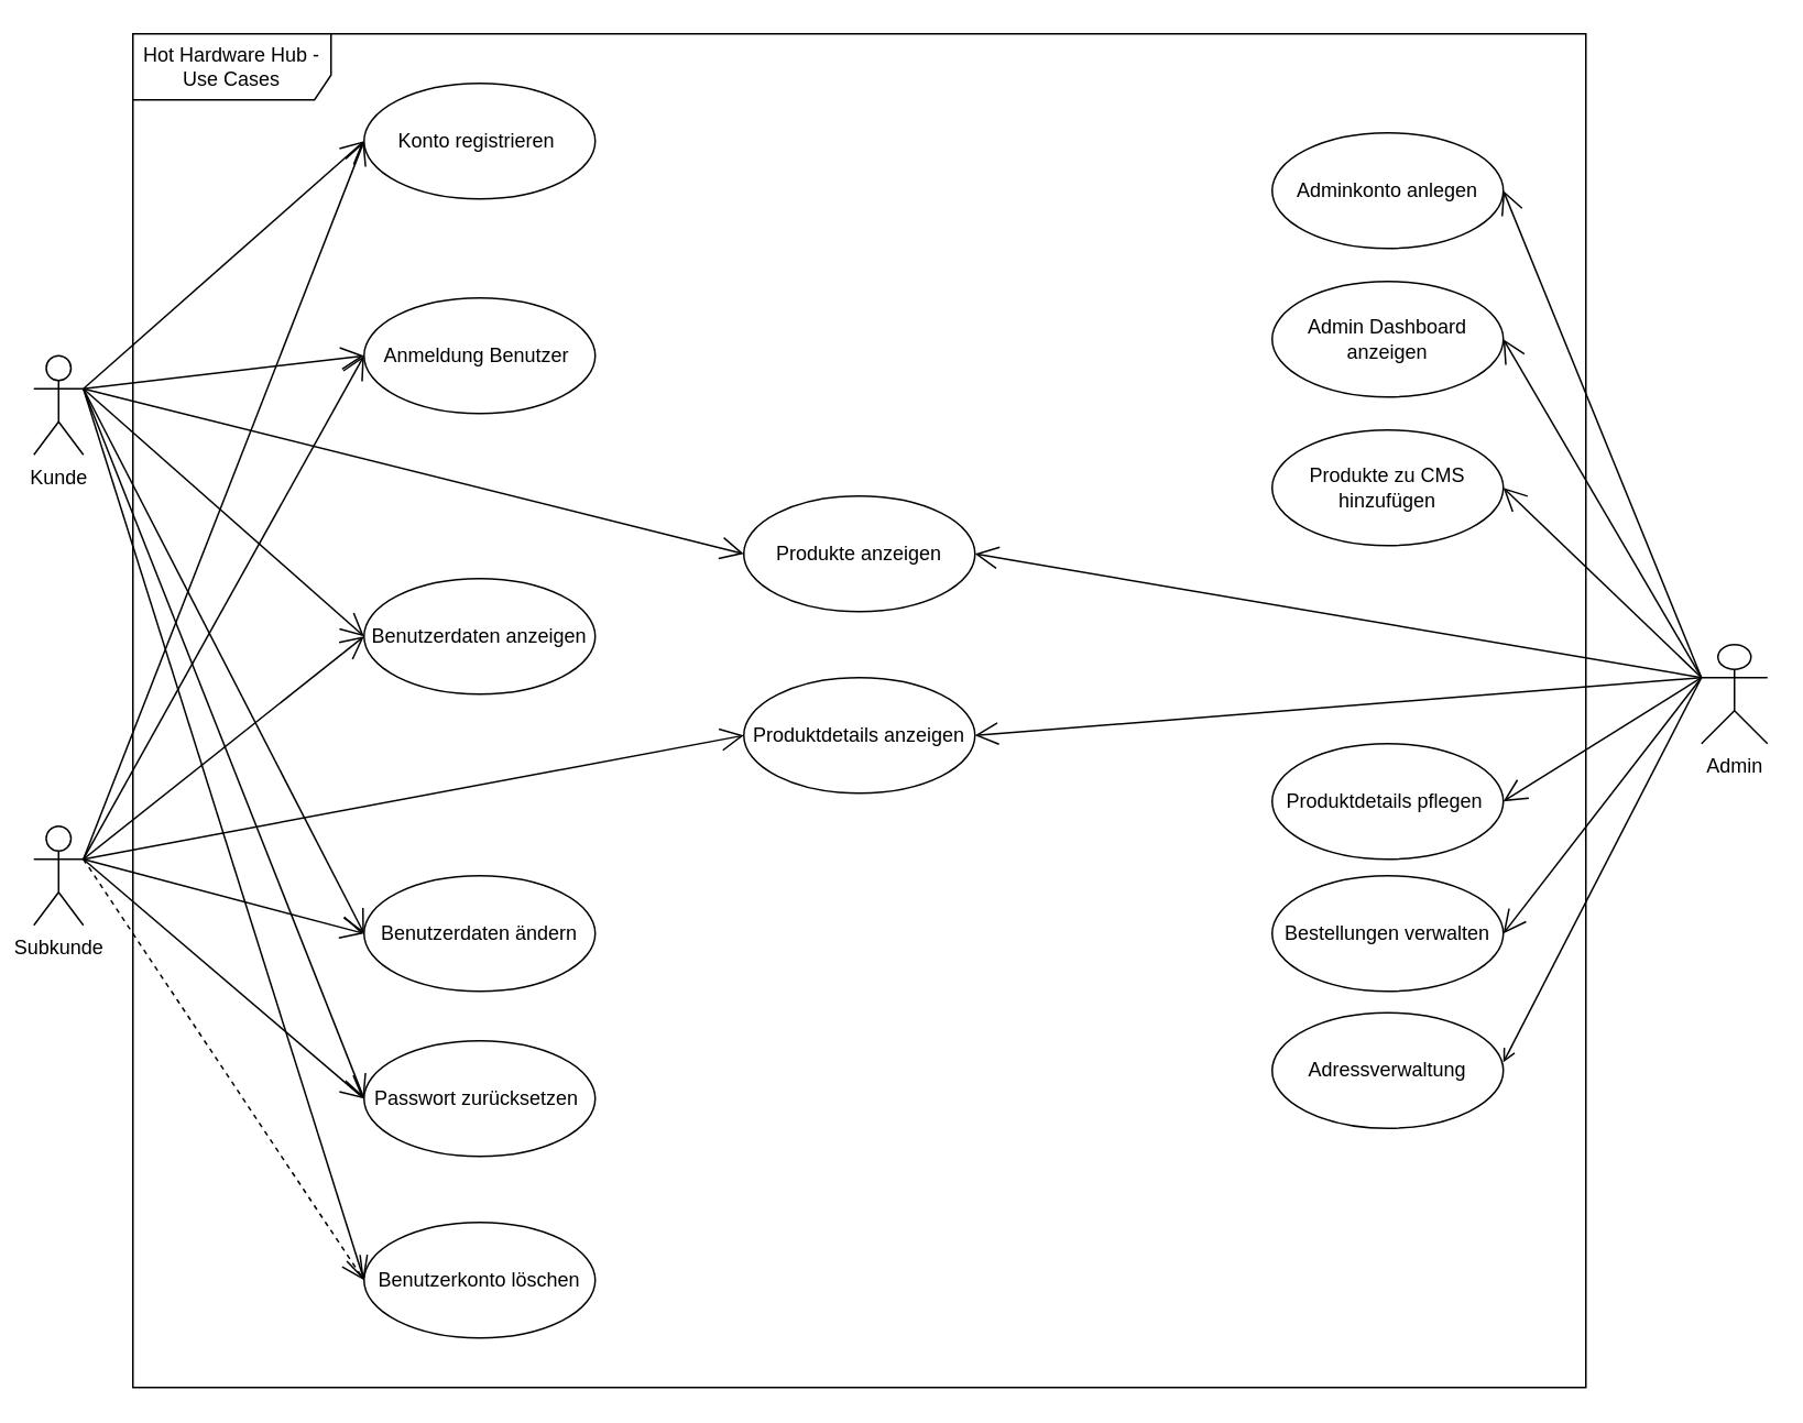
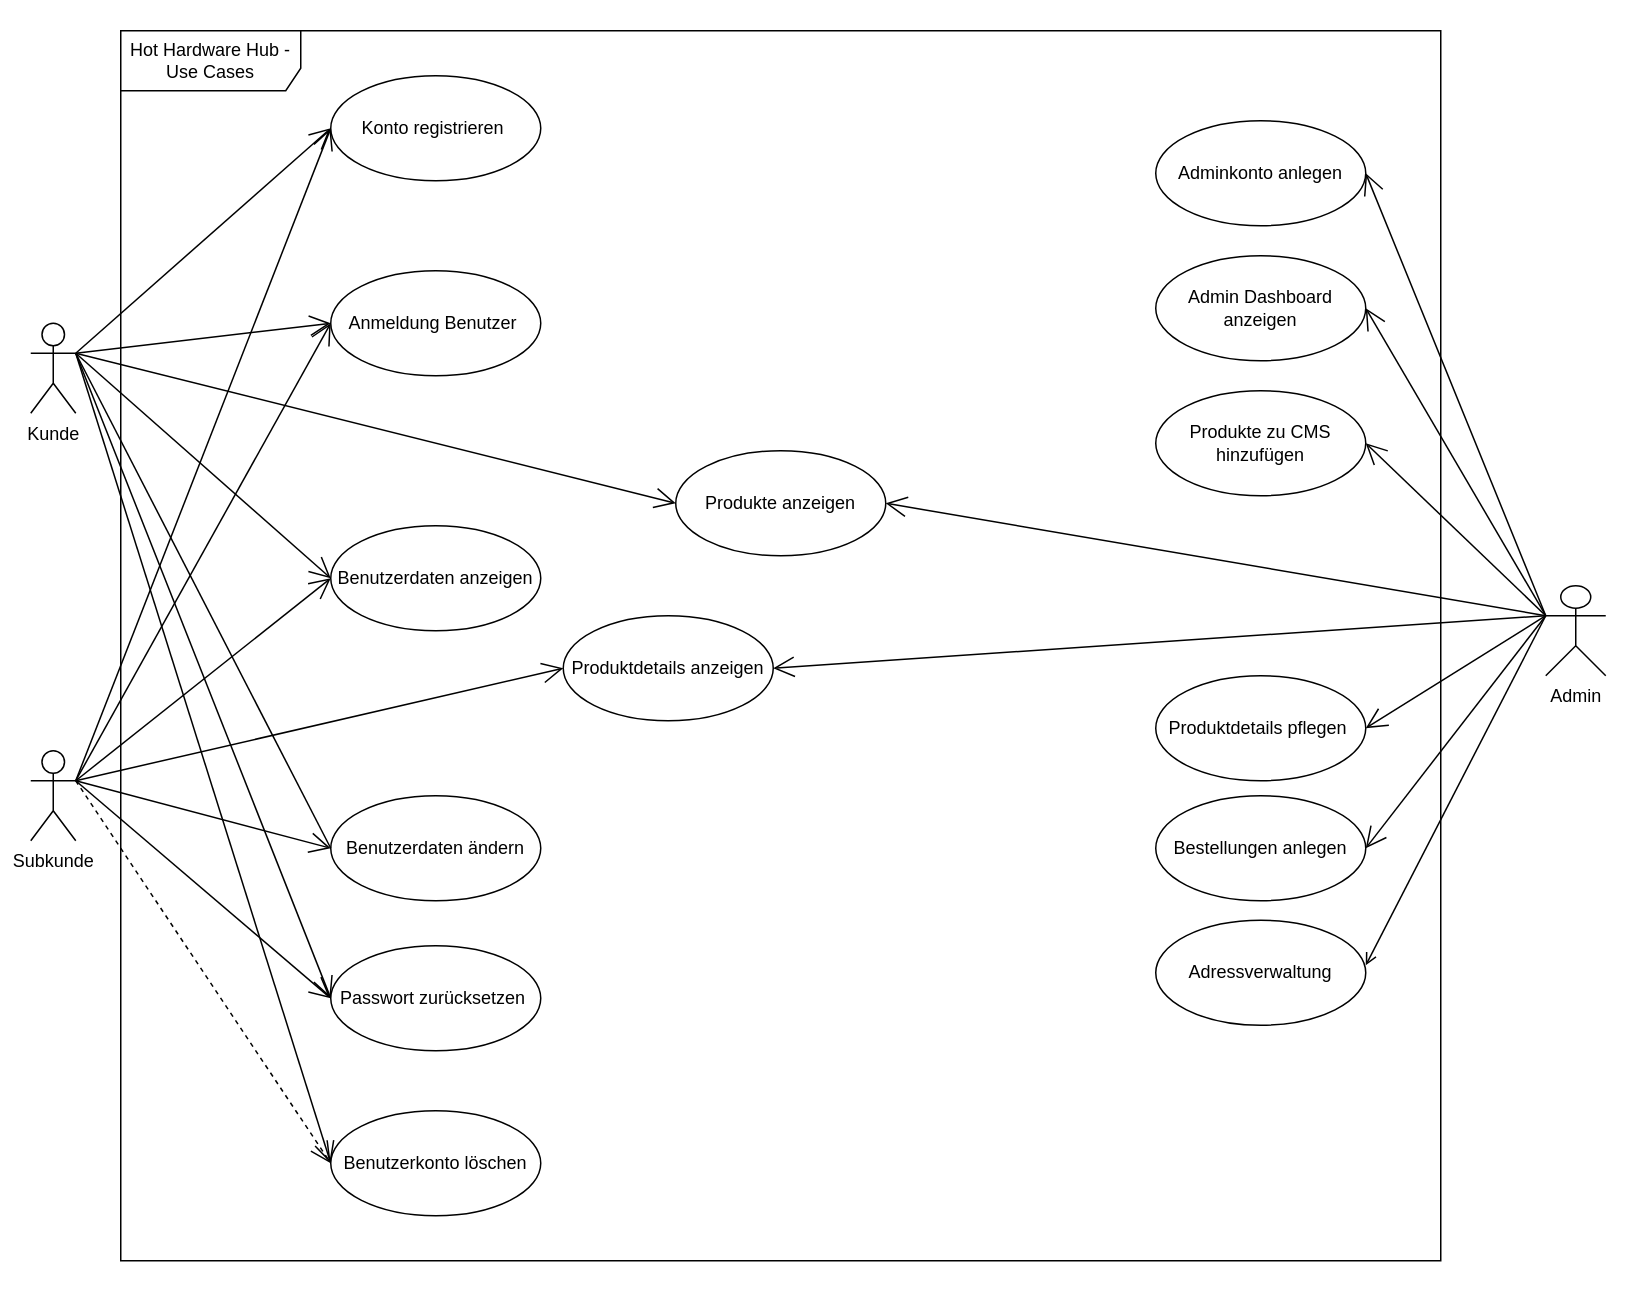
- <mxCell id="13" value="Produktdetails anzeigen" style="ellipse;whiteSpace=wrap;html=1;" parent="1" vertex="1"><mxGeometry x="450" y="410" width="140" height="70" as="geometry" /></mxCell>
+ <mxCell id="13" value="Produktdetails anzeigen" style="ellipse;whiteSpace=wrap;html=1;" parent="1" vertex="1"><mxGeometry x="375" y="410" width="140" height="70" as="geometry" /></mxCell>
- <mxCell id="22" value="" style="endArrow=open;endFill=1;endSize=12;html=1;rounded=0;entryX=0;entryY=0.5;entryDx=0;entryDy=0;exitX=1;exitY=0.333;exitDx=0;exitDy=0;exitPerimeter=0;" parent="1" source="2" target="10" edge="1"><mxGeometry width="160" relative="1" as="geometry"><mxPoint x="50" y="245" as="sourcePoint" /><mxPoint x="190" y="285" as="targetPoint" /></mxGeometry></mxCell>
+ <mxCell id="22" value="" style="endArrow=none;endFill=1;endSize=12;html=1;rounded=0;entryX=0;entryY=0.5;entryDx=0;entryDy=0;exitX=1;exitY=0.333;exitDx=0;exitDy=0;exitPerimeter=0;" parent="1" source="2" target="10" edge="1"><mxGeometry width="160" relative="1" as="geometry"><mxPoint x="50" y="245" as="sourcePoint" /><mxPoint x="190" y="285" as="targetPoint" /></mxGeometry></mxCell>
- <mxCell id="16" value="Bestellungen verwalten" style="ellipse;whiteSpace=wrap;html=1;" parent="1" vertex="1"><mxGeometry x="770" y="530" width="140" height="70" as="geometry" /></mxCell>
+ <mxCell id="16" value="Bestellungen anlegen" style="ellipse;whiteSpace=wrap;html=1;" parent="1" vertex="1"><mxGeometry x="770" y="530" width="140" height="70" as="geometry" /></mxCell>
